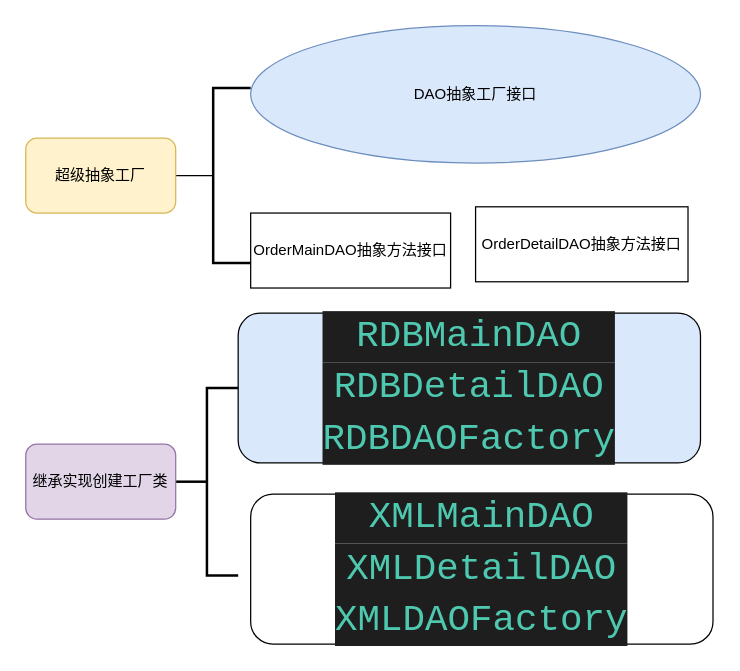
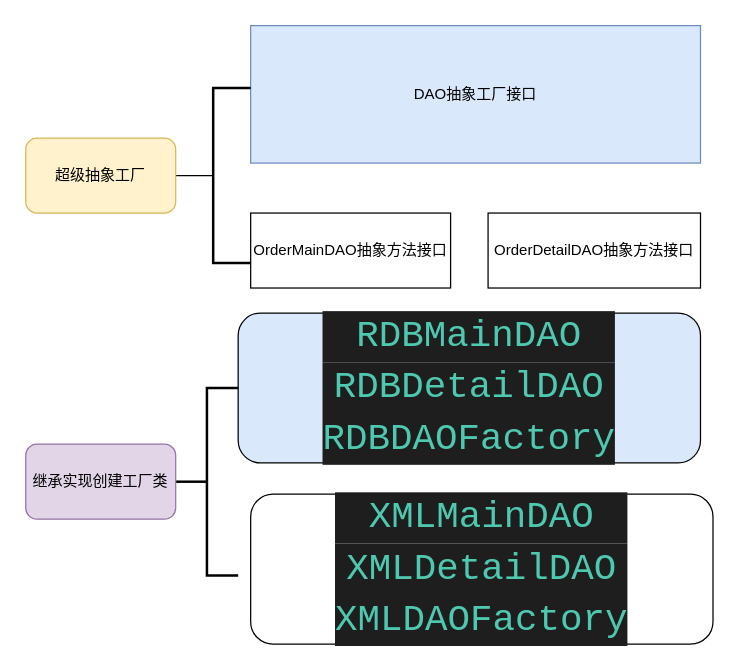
- <mxCell id="2" value="DAO抽象工厂接口" style="ellipse;whiteSpace=wrap;html=1;fillColor=#dae8fc;strokeColor=#6c8ebf;" vertex="1" parent="1"><mxGeometry x="200" y="20" width="360" height="110" as="geometry" /></mxCell>
+ <mxCell id="2" value="DAO抽象工厂接口" style="rounded=0;whiteSpace=wrap;html=1;fillColor=#dae8fc;strokeColor=#6c8ebf;" vertex="1" parent="1"><mxGeometry x="200" y="20" width="360" height="110" as="geometry" /></mxCell>
- <mxCell id="4" value="OrderDetailDAO抽象方法接口" style="rounded=0;whiteSpace=wrap;html=1;" vertex="1" parent="1"><mxGeometry x="380" y="165" width="170" height="60" as="geometry" /></mxCell>
+ <mxCell id="4" value="OrderDetailDAO抽象方法接口" style="rounded=0;whiteSpace=wrap;html=1;" vertex="1" parent="1"><mxGeometry x="390" y="170" width="170" height="60" as="geometry" /></mxCell>
